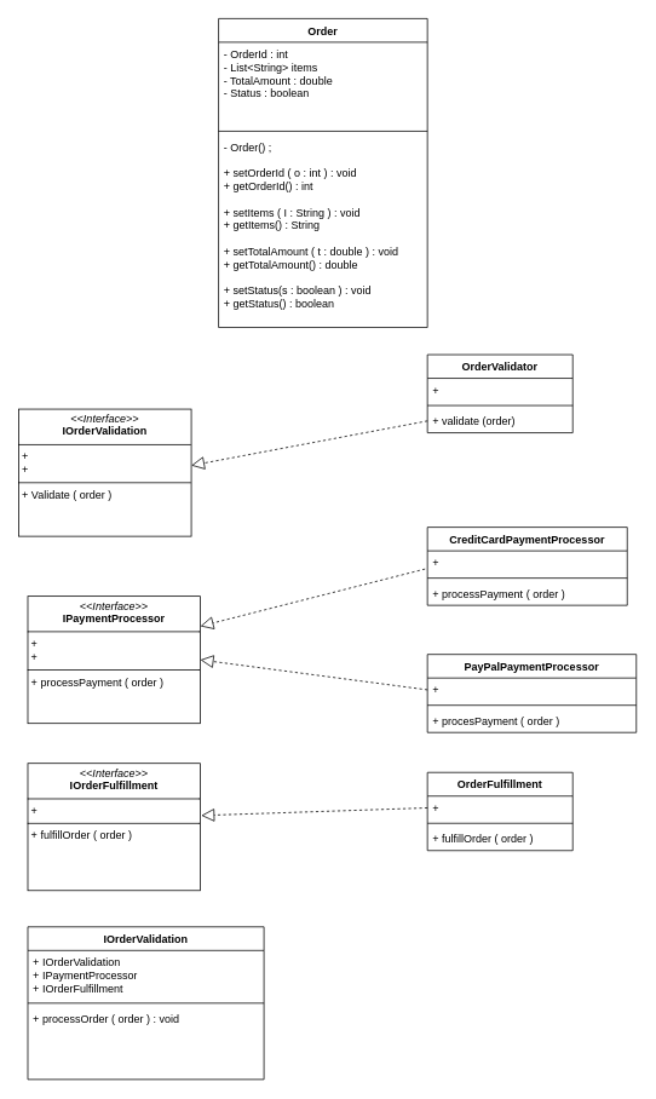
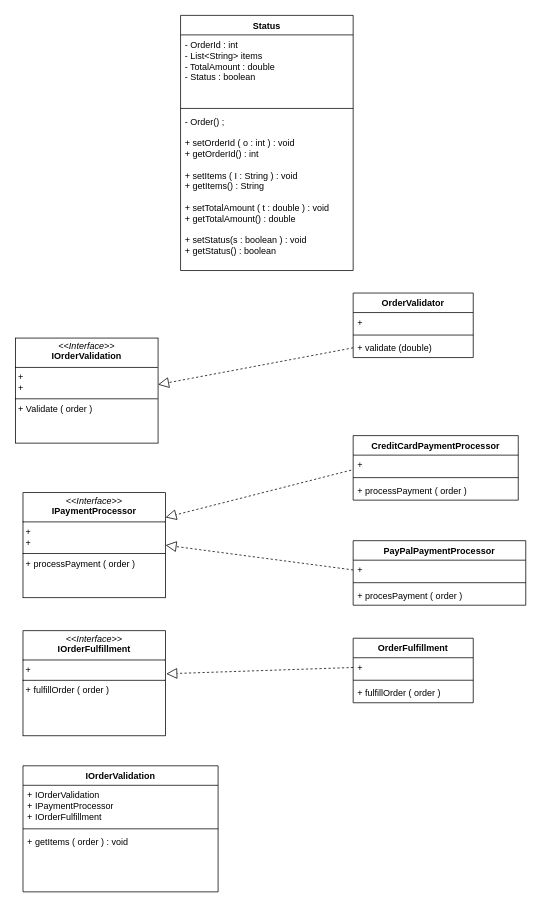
- <mxCell id="2" value="Order" style="swimlane;fontStyle=1;align=center;verticalAlign=top;childLayout=stackLayout;horizontal=1;startSize=26;horizontalStack=0;resizeParent=1;resizeParentMax=0;resizeLast=0;collapsible=1;marginBottom=0;whiteSpace=wrap;html=1;" parent="1" vertex="1"><mxGeometry x="240" y="20" width="230" height="340" as="geometry" /></mxCell>
+ <mxCell id="2" value="Status" style="swimlane;fontStyle=1;align=center;verticalAlign=top;childLayout=stackLayout;horizontal=1;startSize=26;horizontalStack=0;resizeParent=1;resizeParentMax=0;resizeLast=0;collapsible=1;marginBottom=0;whiteSpace=wrap;html=1;" parent="1" vertex="1"><mxGeometry x="240" y="20" width="230" height="340" as="geometry" /></mxCell>
- <mxCell id="23" value="+ validate (order)&amp;nbsp;" style="text;strokeColor=none;fillColor=none;align=left;verticalAlign=top;spacingLeft=4;spacingRight=4;overflow=hidden;rotatable=0;points=[[0,0.5],[1,0.5]];portConstraint=eastwest;whiteSpace=wrap;html=1;" parent="20" vertex="1"><mxGeometry y="60" width="160" height="26" as="geometry" /></mxCell>
+ <mxCell id="23" value="+ validate (double)&amp;nbsp;" style="text;strokeColor=none;fillColor=none;align=left;verticalAlign=top;spacingLeft=4;spacingRight=4;overflow=hidden;rotatable=0;points=[[0,0.5],[1,0.5]];portConstraint=eastwest;whiteSpace=wrap;html=1;" parent="20" vertex="1"><mxGeometry y="60" width="160" height="26" as="geometry" /></mxCell>
- <mxCell id="19" value="+ processOrder ( order ) : void&lt;span style=&quot;background-color: initial;&quot;&gt;&amp;nbsp;&amp;nbsp;&lt;/span&gt;&lt;div&gt;&lt;div&gt;&lt;br&gt;&lt;/div&gt;&lt;/div&gt;" style="text;strokeColor=none;fillColor=none;align=left;verticalAlign=top;spacingLeft=4;spacingRight=4;overflow=hidden;rotatable=0;points=[[0,0.5],[1,0.5]];portConstraint=eastwest;whiteSpace=wrap;html=1;" parent="16" vertex="1"><mxGeometry y="88" width="260" height="80" as="geometry" /></mxCell>
+ <mxCell id="19" value="+ getItems ( order ) : void&lt;span style=&quot;background-color: initial;&quot;&gt;&amp;nbsp;&amp;nbsp;&lt;/span&gt;&lt;div&gt;&lt;div&gt;&lt;br&gt;&lt;/div&gt;&lt;/div&gt;" style="text;strokeColor=none;fillColor=none;align=left;verticalAlign=top;spacingLeft=4;spacingRight=4;overflow=hidden;rotatable=0;points=[[0,0.5],[1,0.5]];portConstraint=eastwest;whiteSpace=wrap;html=1;" parent="16" vertex="1"><mxGeometry y="88" width="260" height="80" as="geometry" /></mxCell>
